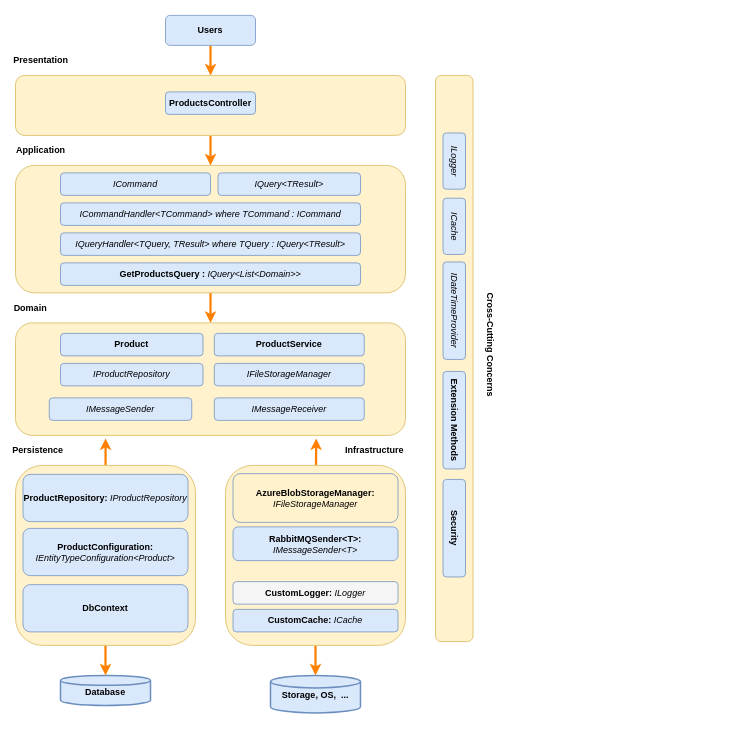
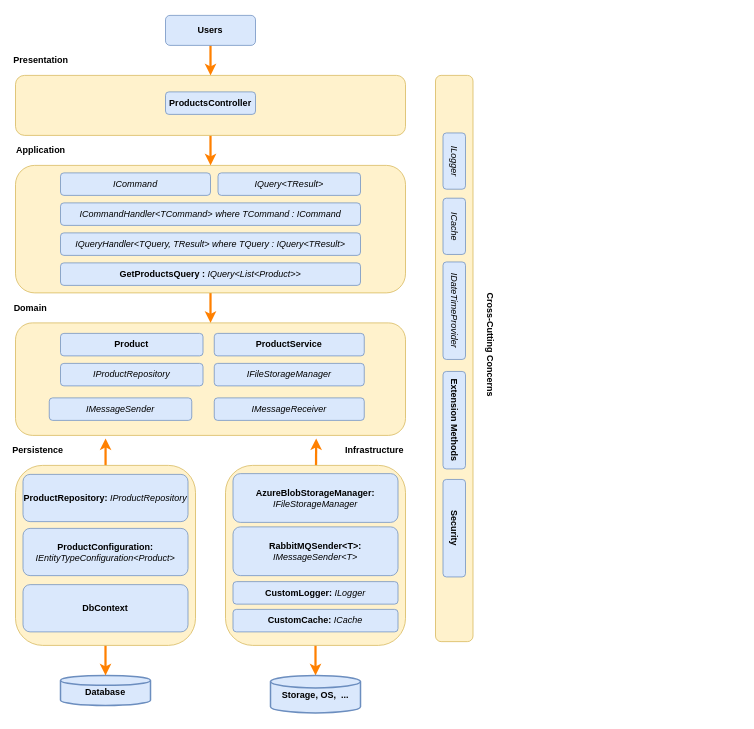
- <mxCell id="21" value="GetProductsQuery : &lt;i style=&quot;font-weight: normal&quot;&gt;IQuery&amp;lt;List&amp;lt;Domain&amp;gt;&amp;gt;&lt;/i&gt;" style="rounded=1;whiteSpace=wrap;html=1;fillColor=#dae8fc;align=center;strokeColor=#6c8ebf;fontStyle=1" parent="1" vertex="1"><mxGeometry x="80" y="350" width="400" height="30" as="geometry" /></mxCell>
+ <mxCell id="21" value="GetProductsQuery : &lt;i style=&quot;font-weight: normal&quot;&gt;IQuery&amp;lt;List&amp;lt;Product&amp;gt;&amp;gt;&lt;/i&gt;" style="rounded=1;whiteSpace=wrap;html=1;fillColor=#dae8fc;align=center;strokeColor=#6c8ebf;fontStyle=1" parent="1" vertex="1"><mxGeometry x="80" y="350" width="400" height="30" as="geometry" /></mxCell>
- <mxCell id="29" value="AzureBlobStorageManager: &lt;i style=&quot;font-weight: normal&quot;&gt;IFileStorageManager&lt;/i&gt;" style="rounded=1;whiteSpace=wrap;html=1;fillColor=#fff2cc;align=center;strokeColor=#6c8ebf;fontStyle=1;" parent="1" vertex="1"><mxGeometry x="310" y="631" width="220" height="65" as="geometry" /></mxCell>
+ <mxCell id="29" value="AzureBlobStorageManager: &lt;i style=&quot;font-weight: normal&quot;&gt;IFileStorageManager&lt;/i&gt;" style="rounded=1;whiteSpace=wrap;html=1;fillColor=#dae8fc;align=center;strokeColor=#6c8ebf;fontStyle=1" parent="1" vertex="1"><mxGeometry x="310" y="631" width="220" height="65" as="geometry" /></mxCell>
- <mxCell id="32" value="RabbitMQSender&amp;lt;T&amp;gt;: &lt;i style=&quot;font-weight: normal&quot;&gt;IMessageSender&amp;lt;T&amp;gt;&lt;/i&gt;" style="rounded=1;whiteSpace=wrap;html=1;fillColor=#dae8fc;align=center;strokeColor=#6c8ebf;fontStyle=1" parent="1" vertex="1"><mxGeometry x="310" y="702" width="220" height="45" as="geometry" /></mxCell>
+ <mxCell id="32" value="RabbitMQSender&amp;lt;T&amp;gt;: &lt;i style=&quot;font-weight: normal&quot;&gt;IMessageSender&amp;lt;T&amp;gt;&lt;/i&gt;" style="rounded=1;whiteSpace=wrap;html=1;fillColor=#dae8fc;align=center;strokeColor=#6c8ebf;fontStyle=1" parent="1" vertex="1"><mxGeometry x="310" y="702" width="220" height="65" as="geometry" /></mxCell>
- <mxCell id="45" value="CustomLogger: &lt;i style=&quot;font-weight: normal&quot;&gt;ILogger&lt;/i&gt;" style="rounded=1;whiteSpace=wrap;html=1;fillColor=#f5f5f5;align=center;strokeColor=#6c8ebf;fontStyle=1;" parent="1" vertex="1"><mxGeometry x="310" y="775" width="220" height="30" as="geometry" /></mxCell>
+ <mxCell id="45" value="CustomLogger: &lt;i style=&quot;font-weight: normal&quot;&gt;ILogger&lt;/i&gt;" style="rounded=1;whiteSpace=wrap;html=1;fillColor=#dae8fc;align=center;strokeColor=#6c8ebf;fontStyle=1" parent="1" vertex="1"><mxGeometry x="310" y="775" width="220" height="30" as="geometry" /></mxCell>
